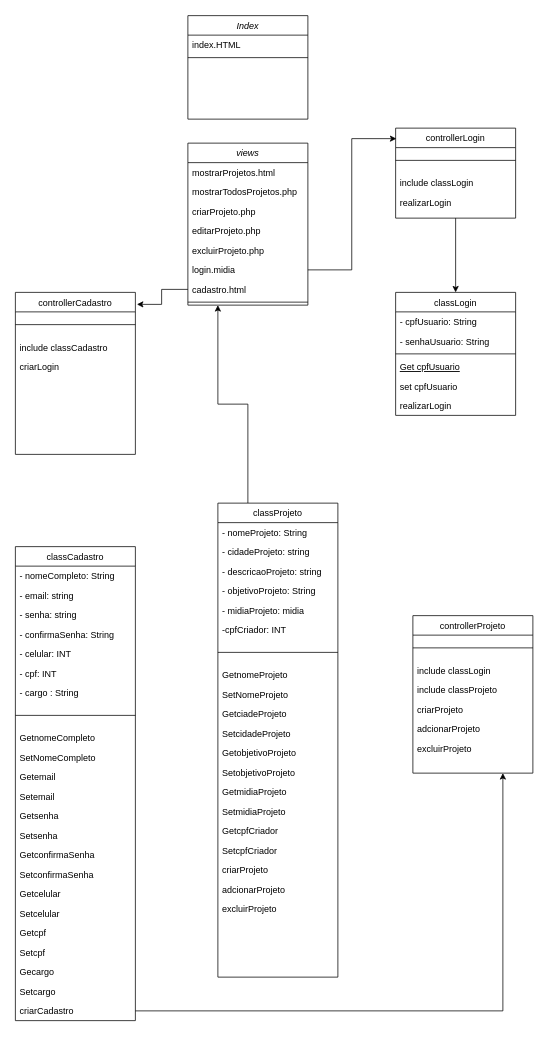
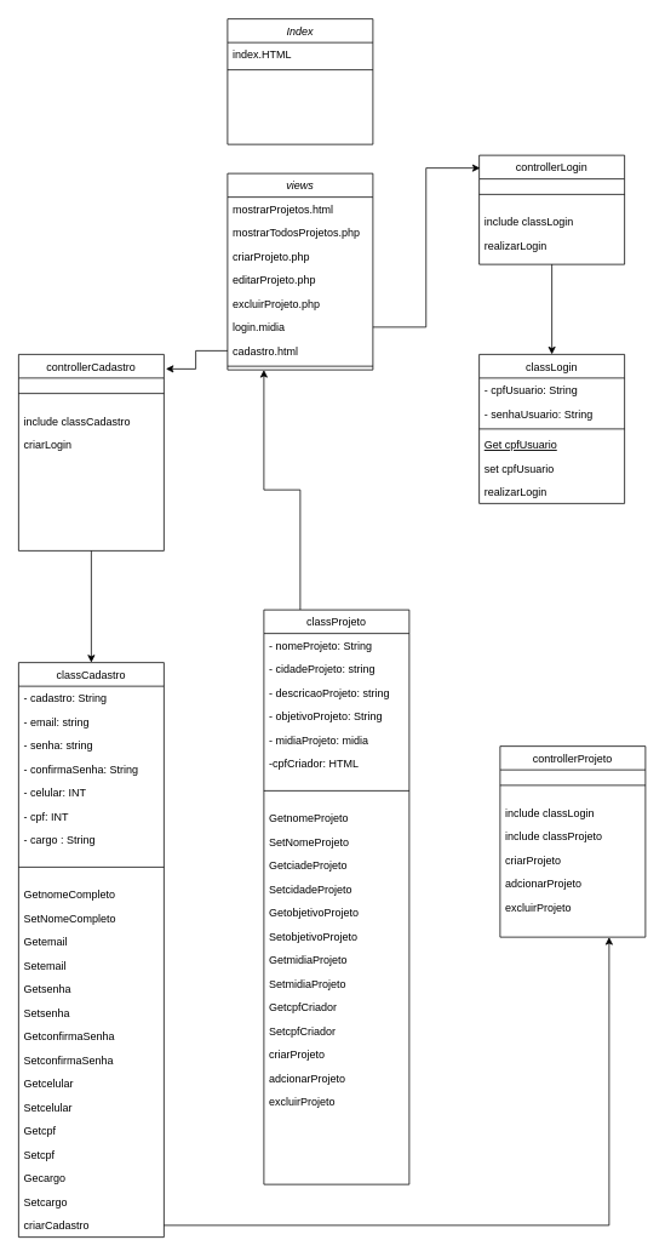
+ <mxCell id="17" style="edgeStyle=orthogonalEdgeStyle;rounded=0;orthogonalLoop=1;jettySize=auto;html=1;exitX=0.5;exitY=1;exitDx=0;exitDy=0;entryX=0.5;entryY=0;entryDx=0;entryDy=0;" edge="1" parent="1" source="18" target="22"><mxGeometry relative="1" as="geometry" /></mxCell>
- <mxCell id="23" value="- nomeCompleto: String" style="text;align=left;verticalAlign=top;spacingLeft=4;spacingRight=4;overflow=hidden;rotatable=0;points=[[0,0.5],[1,0.5]];portConstraint=eastwest;" parent="22" vertex="1"><mxGeometry y="26" width="160" height="26" as="geometry" /></mxCell>
+ <mxCell id="23" value="- cadastro: String" style="text;align=left;verticalAlign=top;spacingLeft=4;spacingRight=4;overflow=hidden;rotatable=0;points=[[0,0.5],[1,0.5]];portConstraint=eastwest;" parent="22" vertex="1"><mxGeometry y="26" width="160" height="26" as="geometry" /></mxCell>
- <mxCell id="53" value="-cpfCriador: INT" style="text;align=left;verticalAlign=top;spacingLeft=4;spacingRight=4;overflow=hidden;rotatable=0;points=[[0,0.5],[1,0.5]];portConstraint=eastwest;" parent="47" vertex="1"><mxGeometry y="156" width="160" height="26" as="geometry" /></mxCell>
+ <mxCell id="53" value="-cpfCriador: HTML" style="text;align=left;verticalAlign=top;spacingLeft=4;spacingRight=4;overflow=hidden;rotatable=0;points=[[0,0.5],[1,0.5]];portConstraint=eastwest;" parent="47" vertex="1"><mxGeometry y="156" width="160" height="26" as="geometry" /></mxCell>
